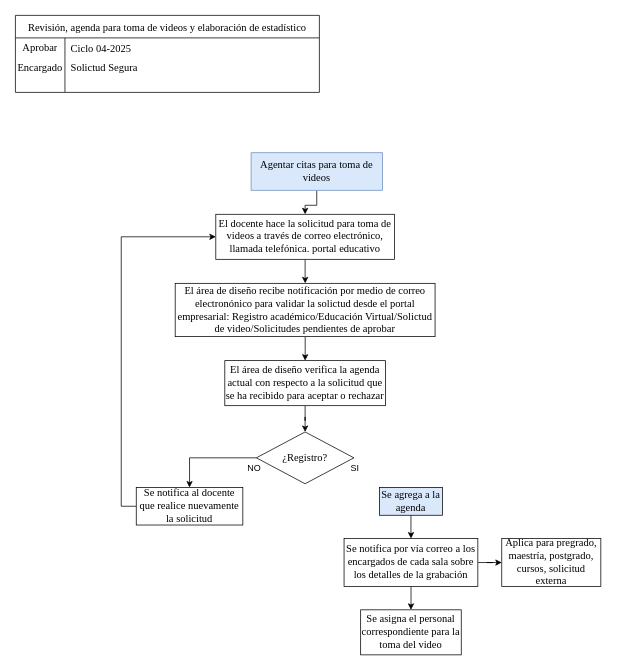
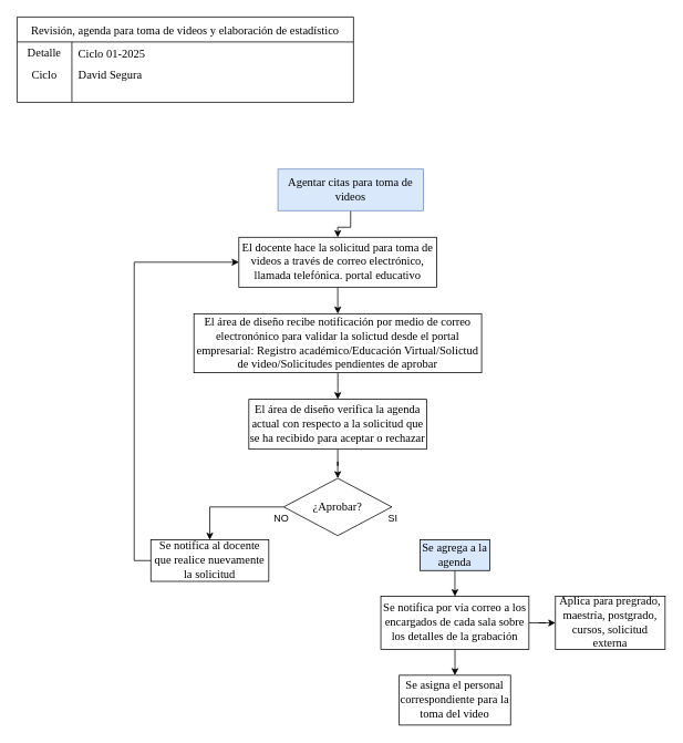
- <mxCell id="4" value="&lt;font style=&quot;font-size: 14px;&quot;&gt;Aprobar&lt;/font&gt;&lt;div&gt;&lt;br&gt;&lt;/div&gt;" style="shape=partialRectangle;html=1;whiteSpace=wrap;connectable=0;fillColor=none;top=0;left=0;bottom=0;right=0;overflow=hidden;pointerEvents=1;strokeColor=inherit;fontSize=16;fontFamily=Times New Roman;" vertex="1" parent="3"><mxGeometry width="66" height="26" as="geometry"><mxRectangle width="66" height="26" as="alternateBounds" /></mxGeometry></mxCell>
+ <mxCell id="4" value="&lt;font style=&quot;font-size: 14px;&quot;&gt;Detalle&lt;/font&gt;&lt;div&gt;&lt;br&gt;&lt;/div&gt;" style="shape=partialRectangle;html=1;whiteSpace=wrap;connectable=0;fillColor=none;top=0;left=0;bottom=0;right=0;overflow=hidden;pointerEvents=1;strokeColor=inherit;fontSize=16;fontFamily=Times New Roman;" vertex="1" parent="3"><mxGeometry width="66" height="26" as="geometry"><mxRectangle width="66" height="26" as="alternateBounds" /></mxGeometry></mxCell>
- <mxCell id="5" value="&lt;font style=&quot;font-size: 14px;&quot;&gt;Ciclo 04-2025&lt;/font&gt;" style="shape=partialRectangle;html=1;whiteSpace=wrap;connectable=0;fillColor=none;top=0;left=0;bottom=0;right=0;align=left;spacingLeft=6;overflow=hidden;strokeColor=inherit;fontSize=16;fontFamily=Times New Roman;" vertex="1" parent="3"><mxGeometry x="66" width="339" height="26" as="geometry"><mxRectangle width="339" height="26" as="alternateBounds" /></mxGeometry></mxCell>
+ <mxCell id="5" value="&lt;font style=&quot;font-size: 14px;&quot;&gt;Ciclo 01-2025&lt;/font&gt;" style="shape=partialRectangle;html=1;whiteSpace=wrap;connectable=0;fillColor=none;top=0;left=0;bottom=0;right=0;align=left;spacingLeft=6;overflow=hidden;strokeColor=inherit;fontSize=16;fontFamily=Times New Roman;" vertex="1" parent="3"><mxGeometry x="66" width="339" height="26" as="geometry"><mxRectangle width="339" height="26" as="alternateBounds" /></mxGeometry></mxCell>
- <mxCell id="7" value="&lt;font style=&quot;font-size: 14px;&quot;&gt;Encargado&lt;/font&gt;" style="shape=partialRectangle;html=1;whiteSpace=wrap;connectable=0;fillColor=none;top=0;left=0;bottom=0;right=0;overflow=hidden;strokeColor=inherit;fontSize=16;fontFamily=Times New Roman;" vertex="1" parent="6"><mxGeometry width="66" height="26" as="geometry"><mxRectangle width="66" height="26" as="alternateBounds" /></mxGeometry></mxCell>
+ <mxCell id="7" value="&lt;font style=&quot;font-size: 14px;&quot;&gt;Ciclo&lt;/font&gt;" style="shape=partialRectangle;html=1;whiteSpace=wrap;connectable=0;fillColor=none;top=0;left=0;bottom=0;right=0;overflow=hidden;strokeColor=inherit;fontSize=16;fontFamily=Times New Roman;" vertex="1" parent="6"><mxGeometry width="66" height="26" as="geometry"><mxRectangle width="66" height="26" as="alternateBounds" /></mxGeometry></mxCell>
- <mxCell id="8" value="&lt;div&gt;&lt;span style=&quot;font-size: 14px;&quot;&gt;Solictud Segura&lt;/span&gt;&lt;/div&gt;" style="shape=partialRectangle;html=1;whiteSpace=wrap;connectable=0;fillColor=none;top=0;left=0;bottom=0;right=0;align=left;spacingLeft=6;overflow=hidden;strokeColor=inherit;fontSize=16;fontFamily=Times New Roman;" vertex="1" parent="6"><mxGeometry x="66" width="339" height="26" as="geometry"><mxRectangle width="339" height="26" as="alternateBounds" /></mxGeometry></mxCell>
+ <mxCell id="8" value="&lt;div&gt;&lt;span style=&quot;font-size: 14px;&quot;&gt;David Segura&lt;/span&gt;&lt;/div&gt;" style="shape=partialRectangle;html=1;whiteSpace=wrap;connectable=0;fillColor=none;top=0;left=0;bottom=0;right=0;align=left;spacingLeft=6;overflow=hidden;strokeColor=inherit;fontSize=16;fontFamily=Times New Roman;" vertex="1" parent="6"><mxGeometry x="66" width="339" height="26" as="geometry"><mxRectangle width="339" height="26" as="alternateBounds" /></mxGeometry></mxCell>
- <mxCell id="21" value="¿Registro?" style="rhombus;whiteSpace=wrap;html=1;fontSize=14;fontFamily=Times New Roman;rounded=0;" vertex="1" parent="1"><mxGeometry x="341" y="575" width="130" height="69" as="geometry" /></mxCell>
+ <mxCell id="21" value="¿Aprobar?" style="rhombus;whiteSpace=wrap;html=1;fontSize=14;fontFamily=Times New Roman;rounded=0;" vertex="1" parent="1"><mxGeometry x="341" y="575" width="130" height="69" as="geometry" /></mxCell>
